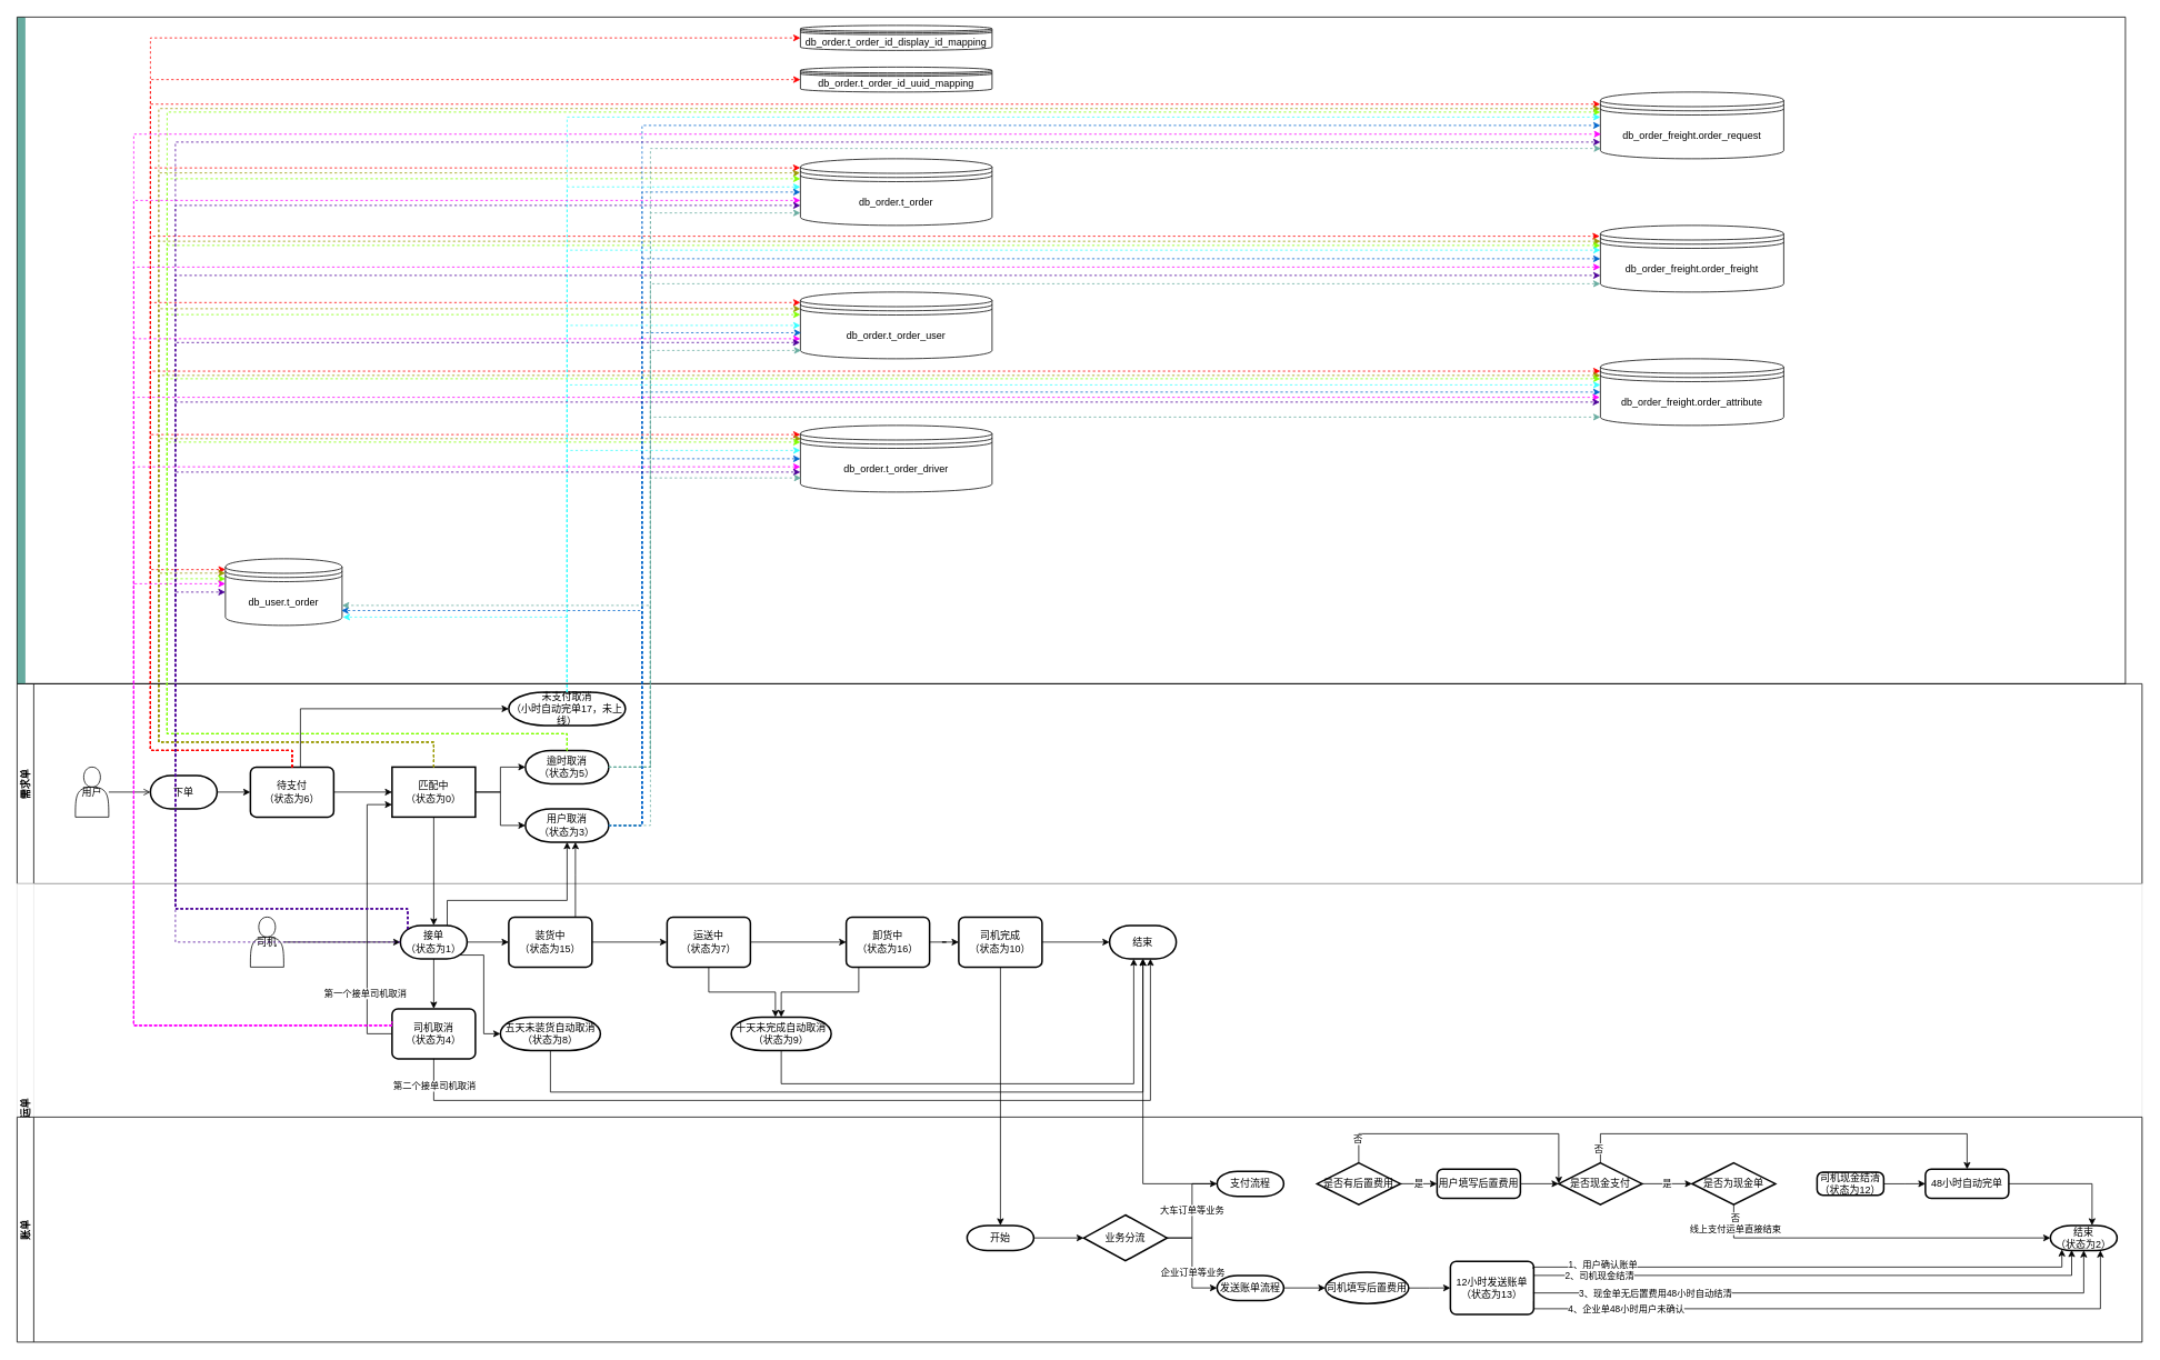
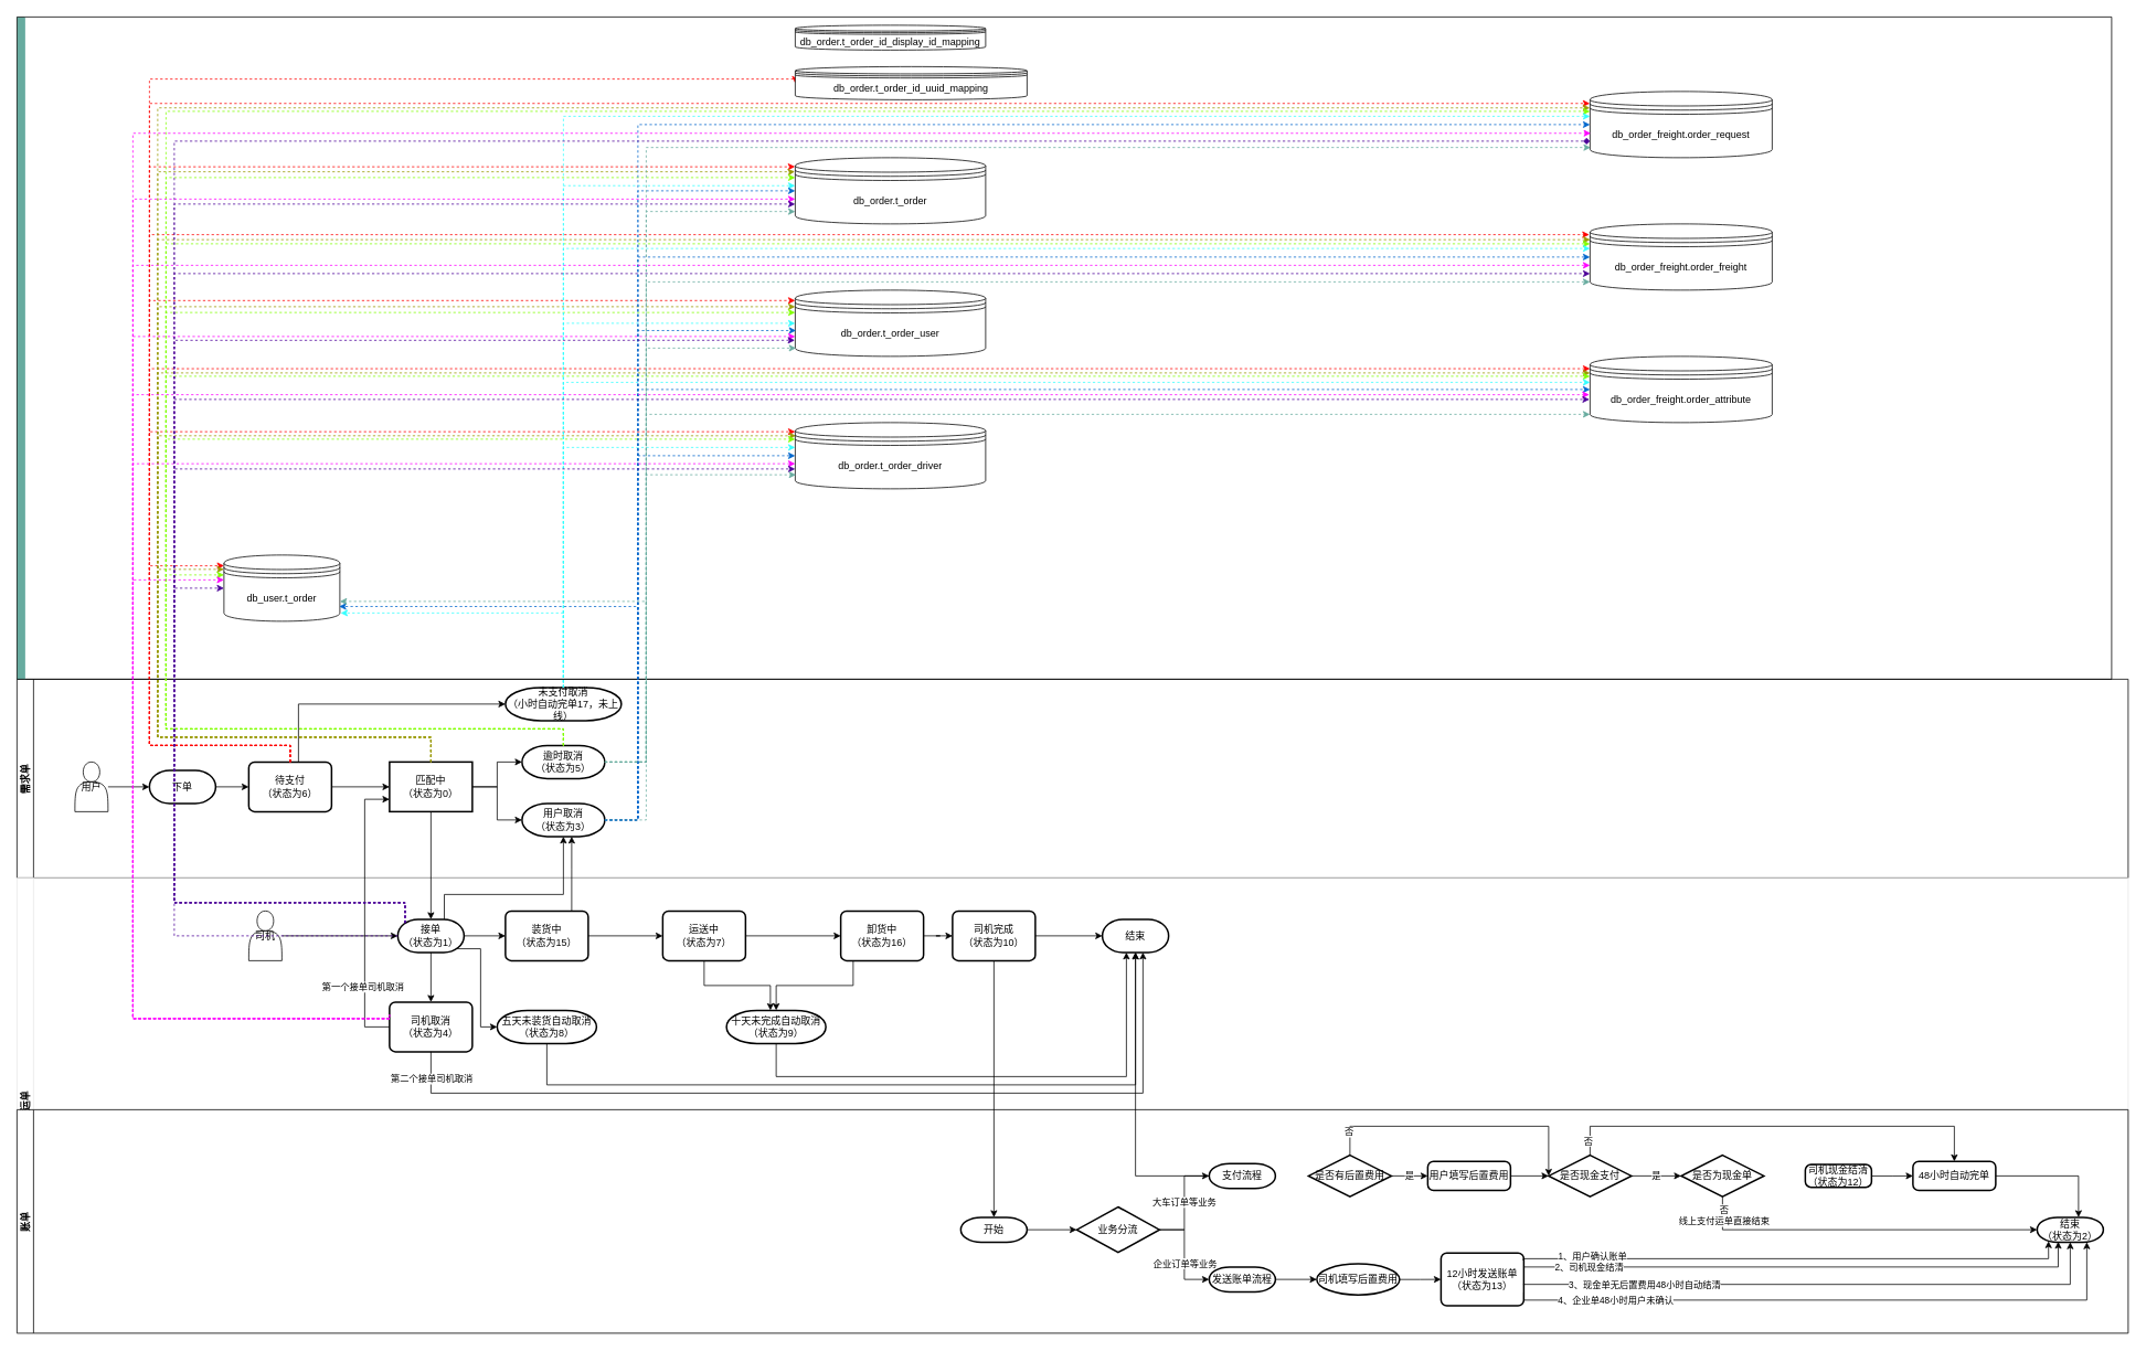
- <mxCell id="91" style="edgeStyle=orthogonalEdgeStyle;rounded=0;orthogonalLoop=1;jettySize=auto;html=1;dashed=1;strokeColor=#FF0000;entryX=0;entryY=0.5;entryDx=0;entryDy=0;exitX=0.5;exitY=0;exitDx=0;exitDy=0;" edge="1" parent="1" source="8" target="98"><mxGeometry relative="1" as="geometry"><mxPoint x="350" y="580" as="targetPoint" /><Array as="points"><mxPoint x="350" y="900" /><mxPoint x="180" y="900" /><mxPoint x="180" y="45" /></Array></mxGeometry></mxCell>
- <mxCell id="96" value="db_order.t_order_id_uuid_mapping" style="shape=datastore;whiteSpace=wrap;html=1;" vertex="1" parent="94"><mxGeometry x="940" y="60" width="230" height="30" as="geometry" /></mxCell>
+ <mxCell id="96" value="db_order.t_order_id_uuid_mapping" style="shape=datastore;whiteSpace=wrap;html=1;" vertex="1" parent="94"><mxGeometry x="940" y="60" width="280" height="40" as="geometry" /></mxCell>
- <mxCell id="147" style="edgeStyle=orthogonalEdgeStyle;rounded=0;orthogonalLoop=1;jettySize=auto;html=1;dashed=1;strokeColor=#4C0099;entryX=0;entryY=0.75;entryDx=0;entryDy=0;entryPerimeter=0;exitX=0.11;exitY=0.11;exitDx=0;exitDy=0;exitPerimeter=0;" edge="1" parent="1" source="21" target="97"><mxGeometry relative="1" as="geometry"><mxPoint x="1850" y="260" as="targetPoint" /><Array as="points"><mxPoint x="489" y="1090" /><mxPoint x="210" y="1090" /><mxPoint x="210" y="170" /></Array></mxGeometry></mxCell>
+ <mxCell id="147" style="edgeStyle=orthogonalEdgeStyle;rounded=0;orthogonalLoop=1;jettySize=auto;html=1;dashed=1;strokeColor=#4C0099;entryX=0;entryY=0.75;entryDx=0;entryDy=0;entryPerimeter=0;exitX=0.11;exitY=0.11;exitDx=0;exitDy=0;exitPerimeter=0;endArrow=diamond;" edge="1" parent="1" source="21" target="97"><mxGeometry relative="1" as="geometry"><mxPoint x="1850" y="260" as="targetPoint" /><Array as="points"><mxPoint x="489" y="1090" /><mxPoint x="210" y="1090" /><mxPoint x="210" y="170" /></Array></mxGeometry></mxCell>
- <mxCell id="5" style="edgeStyle=orthogonalEdgeStyle;rounded=0;orthogonalLoop=1;jettySize=auto;html=1;entryX=0;entryY=0.5;entryDx=0;entryDy=0;entryPerimeter=0;endArrow=open;" edge="1" parent="2" source="6" target="3"><mxGeometry relative="1" as="geometry" /></mxCell>
+ <mxCell id="5" style="edgeStyle=orthogonalEdgeStyle;rounded=0;orthogonalLoop=1;jettySize=auto;html=1;entryX=0;entryY=0.5;entryDx=0;entryDy=0;entryPerimeter=0;" edge="1" parent="2" source="6" target="3"><mxGeometry relative="1" as="geometry" /></mxCell>
